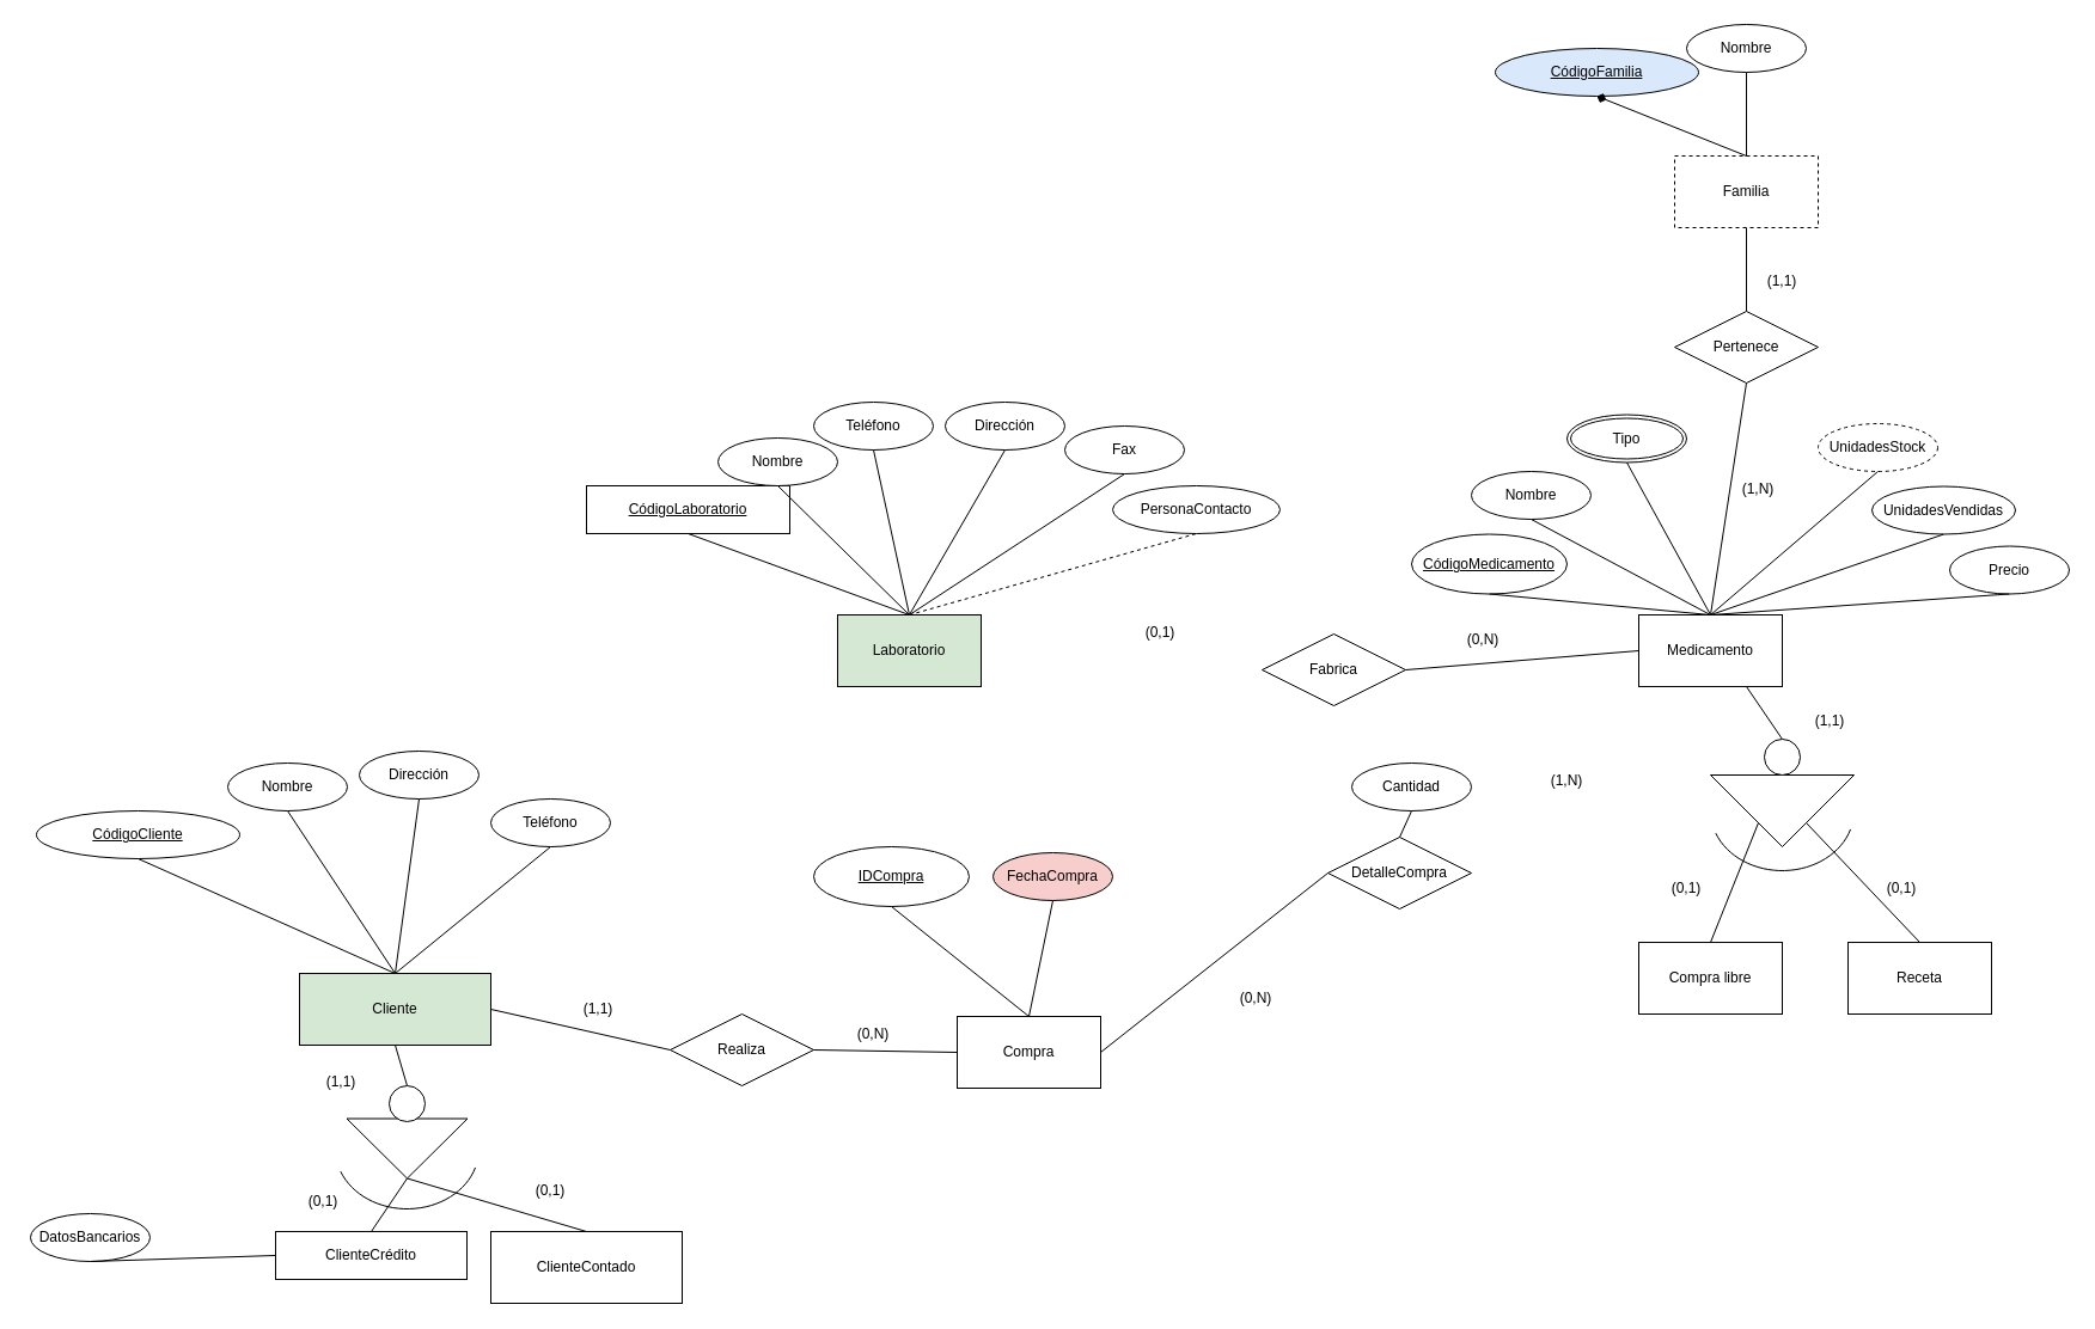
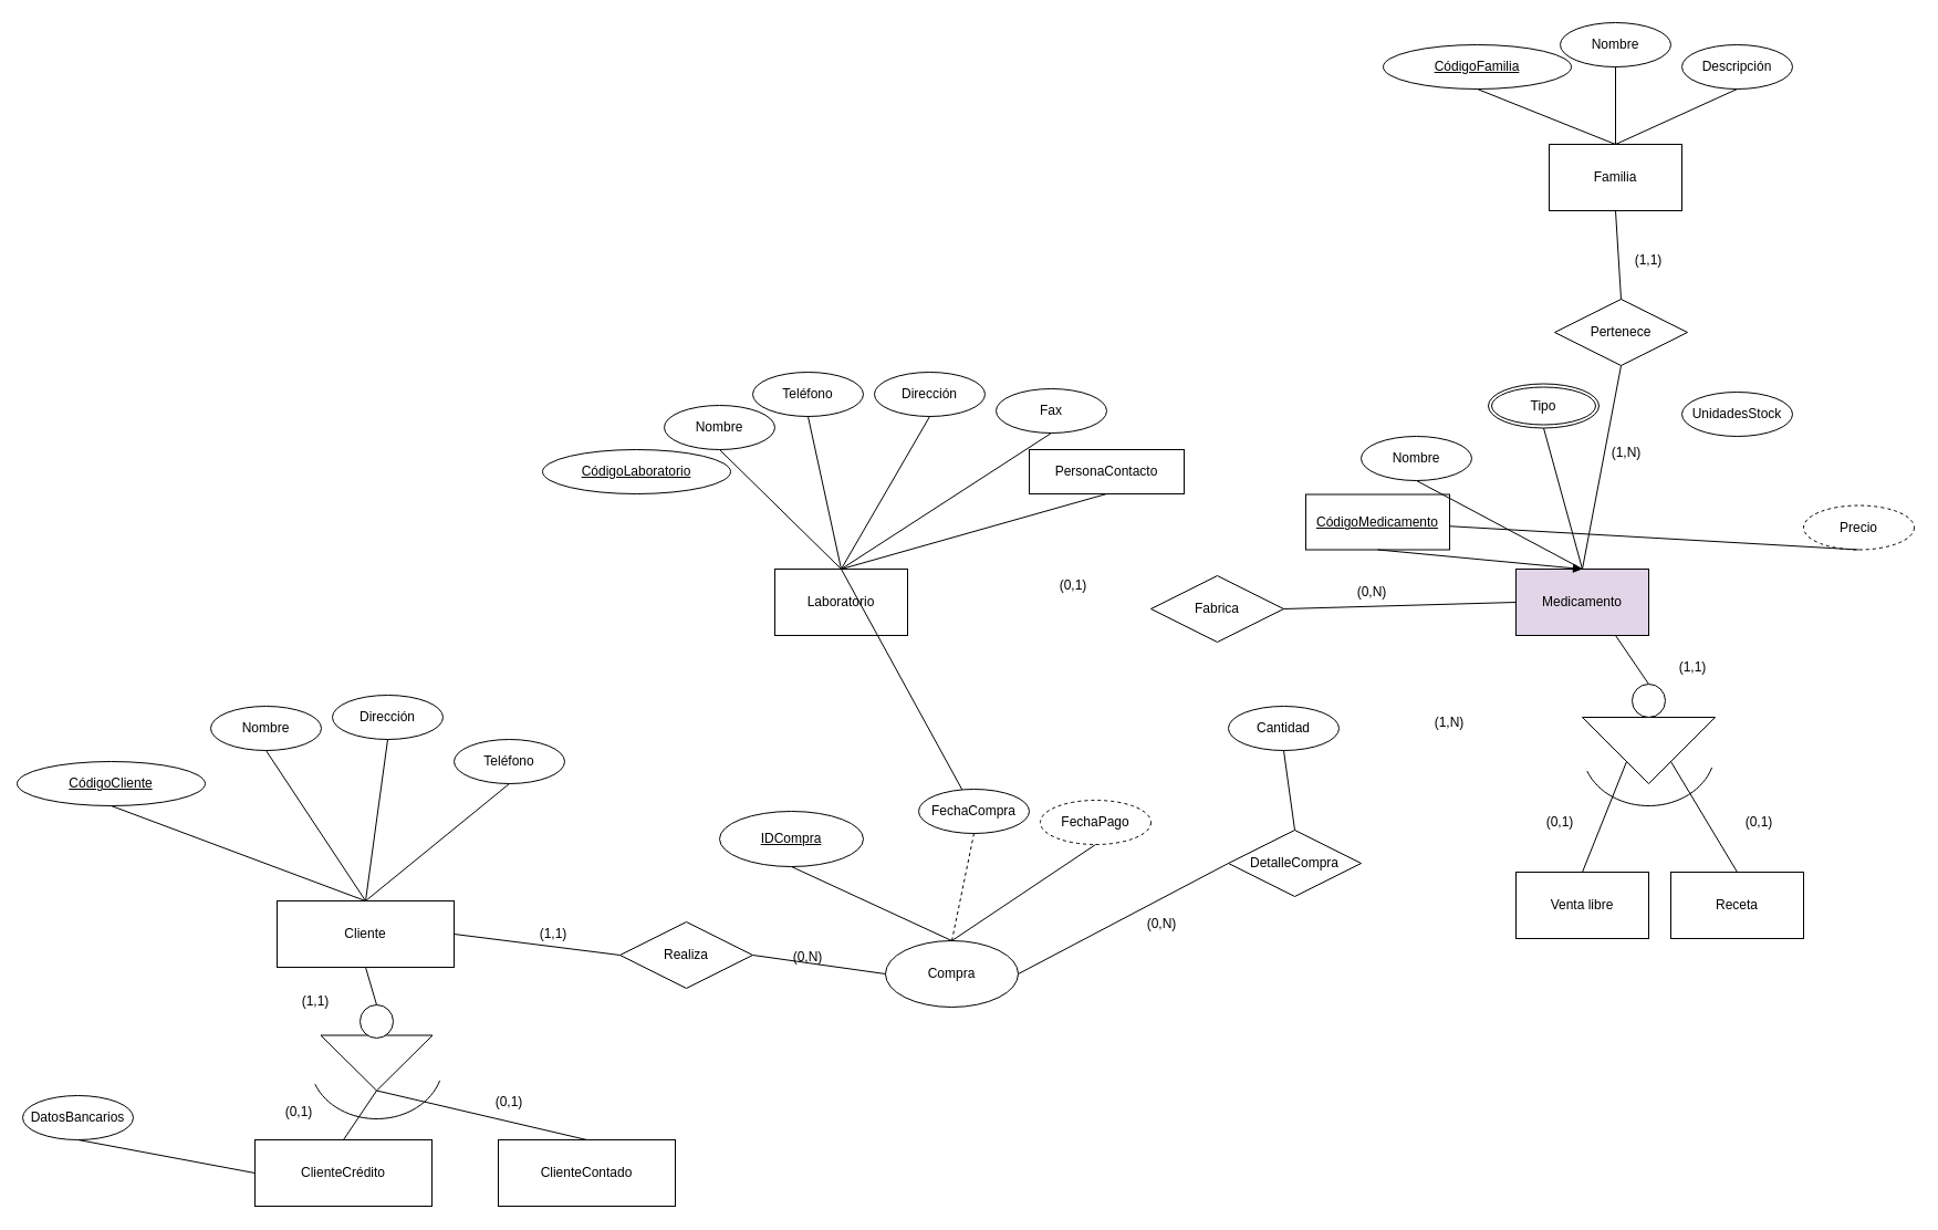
- <mxCell id="40" value="CódigoFamilia" style="ellipse;whiteSpace=wrap;html=1;align=center;fontStyle=4;fillColor=#dae8fc;" vertex="1" parent="1"><mxGeometry x="1250" y="40" width="170" height="40" as="geometry" /></mxCell>
+ <mxCell id="40" value="CódigoFamilia" style="ellipse;whiteSpace=wrap;html=1;align=center;fontStyle=4;" vertex="1" parent="1"><mxGeometry x="1250" y="40" width="170" height="40" as="geometry" /></mxCell>
+ <mxCell id="44" value="Descripción" style="ellipse;whiteSpace=wrap;html=1;align=center;" vertex="1" parent="1"><mxGeometry x="1520" y="40" width="100" height="40" as="geometry" /></mxCell>
- <mxCell id="41" value="" style="endArrow=diamond;html=1;rounded=0;exitX=0.5;exitY=0;exitDx=0;exitDy=0;entryX=0.5;entryY=1;entryDx=0;entryDy=0;" edge="1" parent="1" source="39" target="40"><mxGeometry width="50" height="50" relative="1" as="geometry"><mxPoint x="1585" y="144" as="sourcePoint" /><mxPoint x="1370" y="100" as="targetPoint" /></mxGeometry></mxCell>
+ <mxCell id="41" value="" style="endArrow=none;html=1;rounded=0;exitX=0.5;exitY=0;exitDx=0;exitDy=0;entryX=0.5;entryY=1;entryDx=0;entryDy=0;" edge="1" parent="1" source="39" target="40"><mxGeometry width="50" height="50" relative="1" as="geometry"><mxPoint x="1585" y="144" as="sourcePoint" /><mxPoint x="1370" y="100" as="targetPoint" /></mxGeometry></mxCell>
+ <mxCell id="45" value="" style="endArrow=none;html=1;rounded=0;exitX=0.5;exitY=0;exitDx=0;exitDy=0;entryX=0.5;entryY=1;entryDx=0;entryDy=0;" edge="1" parent="1" source="39" target="44"><mxGeometry width="50" height="50" relative="1" as="geometry"><mxPoint x="1500" y="200" as="sourcePoint" /><mxPoint x="1560" y="90" as="targetPoint" /></mxGeometry></mxCell>
- <mxCell id="39" value="Familia" style="whiteSpace=wrap;html=1;align=center;dashed=1;" vertex="1" parent="1"><mxGeometry x="1400" y="130" width="120" height="60" as="geometry" /></mxCell>
+ <mxCell id="39" value="Familia" style="whiteSpace=wrap;html=1;align=center;" vertex="1" parent="1"><mxGeometry x="1400" y="130" width="120" height="60" as="geometry" /></mxCell>
- <mxCell id="65" value="Pertenece" style="shape=rhombus;perimeter=rhombusPerimeter;whiteSpace=wrap;html=1;align=center;" vertex="1" parent="1"><mxGeometry x="1400" y="260" width="120" height="60" as="geometry" /></mxCell>
+ <mxCell id="65" value="Pertenece" style="shape=rhombus;perimeter=rhombusPerimeter;whiteSpace=wrap;html=1;align=center;" vertex="1" parent="1"><mxGeometry x="1405" y="270" width="120" height="60" as="geometry" /></mxCell>
- <mxCell id="7" value="Tipo" style="ellipse;shape=doubleEllipse;margin=3;whiteSpace=wrap;html=1;align=center;" vertex="1" parent="1"><mxGeometry x="1310" y="346.5" width="100" height="40" as="geometry" /></mxCell>
+ <mxCell id="7" value="Tipo" style="ellipse;shape=doubleEllipse;margin=3;whiteSpace=wrap;html=1;align=center;" vertex="1" parent="1"><mxGeometry x="1345" y="346.5" width="100" height="40" as="geometry" /></mxCell>
- <mxCell id="9" value="UnidadesStock" style="ellipse;whiteSpace=wrap;html=1;align=center;dashed=1;" vertex="1" parent="1"><mxGeometry x="1520" y="354" width="100" height="40" as="geometry" /></mxCell>
+ <mxCell id="9" value="UnidadesStock" style="ellipse;whiteSpace=wrap;html=1;align=center;" vertex="1" parent="1"><mxGeometry x="1520" y="354" width="100" height="40" as="geometry" /></mxCell>
- <mxCell id="35" value="Fax" style="ellipse;whiteSpace=wrap;html=1;align=center;" vertex="1" parent="1"><mxGeometry x="890" y="356" width="100" height="40" as="geometry" /></mxCell>
+ <mxCell id="35" value="Fax" style="ellipse;whiteSpace=wrap;html=1;align=center;" vertex="1" parent="1"><mxGeometry x="900" y="351" width="100" height="40" as="geometry" /></mxCell>
- <mxCell id="27" value="CódigoLaboratorio" style="whiteSpace=wrap;html=1;align=center;fontStyle=4;rounded=0;" vertex="1" parent="1"><mxGeometry x="490" y="406" width="170" height="40" as="geometry" /></mxCell>
+ <mxCell id="27" value="CódigoLaboratorio" style="ellipse;whiteSpace=wrap;html=1;align=center;fontStyle=4;" vertex="1" parent="1"><mxGeometry x="490" y="406" width="170" height="40" as="geometry" /></mxCell>
- <mxCell id="37" value="PersonaContacto" style="ellipse;whiteSpace=wrap;html=1;align=center;" vertex="1" parent="1"><mxGeometry x="930" y="406" width="140" height="40" as="geometry" /></mxCell>
+ <mxCell id="37" value="PersonaContacto" style="whiteSpace=wrap;html=1;align=center;rounded=0;" vertex="1" parent="1"><mxGeometry x="930" y="406" width="140" height="40" as="geometry" /></mxCell>
- <mxCell id="11" value="UnidadesVendidas" style="ellipse;whiteSpace=wrap;html=1;align=center;" vertex="1" parent="1"><mxGeometry x="1565" y="406.5" width="120" height="40" as="geometry" /></mxCell>
- <mxCell id="10" value="" style="endArrow=none;html=1;rounded=0;exitX=0.5;exitY=1;exitDx=0;exitDy=0;entryX=0.5;entryY=0;entryDx=0;entryDy=0;" edge="1" parent="1" source="9" target="2"><mxGeometry relative="1" as="geometry"><mxPoint x="1500" y="434" as="sourcePoint" /><mxPoint x="1450" y="504" as="targetPoint" /></mxGeometry></mxCell>
- <mxCell id="3" value="CódigoMedicamento" style="ellipse;whiteSpace=wrap;html=1;align=center;fontStyle=4;" vertex="1" parent="1"><mxGeometry x="1180" y="446.5" width="130" height="50" as="geometry" /></mxCell>
+ <mxCell id="3" value="CódigoMedicamento" style="whiteSpace=wrap;html=1;align=center;fontStyle=4;rounded=0;" vertex="1" parent="1"><mxGeometry x="1180" y="446.5" width="130" height="50" as="geometry" /></mxCell>
- <mxCell id="13" value="Precio" style="ellipse;whiteSpace=wrap;html=1;align=center;" vertex="1" parent="1"><mxGeometry x="1630" y="456.5" width="100" height="40" as="geometry" /></mxCell>
+ <mxCell id="13" value="Precio" style="ellipse;whiteSpace=wrap;html=1;align=center;dashed=1;" vertex="1" parent="1"><mxGeometry x="1630" y="456.5" width="100" height="40" as="geometry" /></mxCell>
- <mxCell id="12" value="" style="endArrow=none;html=1;rounded=0;exitX=0.5;exitY=1;exitDx=0;exitDy=0;entryX=0.5;entryY=0;entryDx=0;entryDy=0;" edge="1" parent="1" source="11" target="2"><mxGeometry relative="1" as="geometry"><mxPoint x="1540" y="414" as="sourcePoint" /><mxPoint x="1450" y="504" as="targetPoint" /></mxGeometry></mxCell>
- <mxCell id="28" value="" style="endArrow=none;html=1;rounded=0;entryX=0.5;entryY=1;entryDx=0;entryDy=0;exitX=0.5;exitY=0;exitDx=0;exitDy=0;" edge="1" parent="1" source="26" target="27"><mxGeometry width="50" height="50" relative="1" as="geometry"><mxPoint x="620" y="536" as="sourcePoint" /><mxPoint x="670" y="486" as="targetPoint" /></mxGeometry></mxCell>
+ <mxCell id="28" value="" style="endArrow=none;html=1;rounded=0;exitX=0.5;exitY=0;exitDx=0;exitDy=0;" edge="1" parent="1" source="26" target="61"><mxGeometry width="50" height="50" relative="1" as="geometry"><mxPoint x="620" y="536" as="sourcePoint" /><mxPoint x="670" y="486" as="targetPoint" /></mxGeometry></mxCell>
- <mxCell id="38" value="" style="endArrow=none;html=1;rounded=0;entryX=0.5;entryY=1;entryDx=0;entryDy=0;exitX=0.5;exitY=0;exitDx=0;exitDy=0;dashed=1;" edge="1" parent="1" source="26" target="37"><mxGeometry width="50" height="50" relative="1" as="geometry"><mxPoint x="920" y="546" as="sourcePoint" /><mxPoint x="1050" y="446" as="targetPoint" /></mxGeometry></mxCell>
+ <mxCell id="38" value="" style="endArrow=none;html=1;rounded=0;entryX=0.5;entryY=1;entryDx=0;entryDy=0;exitX=0.5;exitY=0;exitDx=0;exitDy=0;" edge="1" parent="1" source="26" target="37"><mxGeometry width="50" height="50" relative="1" as="geometry"><mxPoint x="920" y="546" as="sourcePoint" /><mxPoint x="1050" y="446" as="targetPoint" /></mxGeometry></mxCell>
- <mxCell id="14" value="" style="endArrow=none;html=1;rounded=0;exitX=0.5;exitY=1;exitDx=0;exitDy=0;entryX=0.5;entryY=0;entryDx=0;entryDy=0;" edge="1" parent="1" source="13" target="2"><mxGeometry relative="1" as="geometry"><mxPoint x="1600" y="454" as="sourcePoint" /><mxPoint x="1450" y="504" as="targetPoint" /></mxGeometry></mxCell>
+ <mxCell id="14" value="" style="endArrow=none;html=1;rounded=0;exitX=0.5;exitY=1;exitDx=0;exitDy=0;" edge="1" parent="1" source="13" target="3"><mxGeometry relative="1" as="geometry"><mxPoint x="1600" y="454" as="sourcePoint" /><mxPoint x="1450" y="504" as="targetPoint" /></mxGeometry></mxCell>
- <mxCell id="4" value="" style="endArrow=none;html=1;rounded=0;exitX=0.5;exitY=1;exitDx=0;exitDy=0;entryX=0.5;entryY=0;entryDx=0;entryDy=0;" edge="1" parent="1" source="3" target="2"><mxGeometry relative="1" as="geometry"><mxPoint x="1140" y="654" as="sourcePoint" /><mxPoint x="1300" y="654" as="targetPoint" /></mxGeometry></mxCell>
+ <mxCell id="4" value="" style="endArrow=block;html=1;rounded=0;exitX=0.5;exitY=1;exitDx=0;exitDy=0;entryX=0.5;entryY=0;entryDx=0;entryDy=0;" edge="1" parent="1" source="3" target="2"><mxGeometry relative="1" as="geometry"><mxPoint x="1140" y="654" as="sourcePoint" /><mxPoint x="1300" y="654" as="targetPoint" /></mxGeometry></mxCell>
- <mxCell id="26" value="Laboratorio" style="whiteSpace=wrap;html=1;align=center;fillColor=#d5e8d4;" vertex="1" parent="1"><mxGeometry x="700" y="514" width="120" height="60" as="geometry" /></mxCell>
+ <mxCell id="26" value="Laboratorio" style="whiteSpace=wrap;html=1;align=center;" vertex="1" parent="1"><mxGeometry x="700" y="514" width="120" height="60" as="geometry" /></mxCell>
- <mxCell id="2" value="Medicamento" style="rounded=0;whiteSpace=wrap;html=1;" vertex="1" parent="1"><mxGeometry x="1370" y="514" width="120" height="60" as="geometry" /></mxCell>
+ <mxCell id="2" value="Medicamento" style="rounded=0;whiteSpace=wrap;html=1;fillColor=#e1d5e7;" vertex="1" parent="1"><mxGeometry x="1370" y="514" width="120" height="60" as="geometry" /></mxCell>
- <mxCell id="70" value="Fabrica" style="shape=rhombus;perimeter=rhombusPerimeter;whiteSpace=wrap;html=1;align=center;" vertex="1" parent="1"><mxGeometry x="1055" y="530" width="120" height="60" as="geometry" /></mxCell>
+ <mxCell id="70" value="Fabrica" style="shape=rhombus;perimeter=rhombusPerimeter;whiteSpace=wrap;html=1;align=center;" vertex="1" parent="1"><mxGeometry x="1040" y="520" width="120" height="60" as="geometry" /></mxCell>
- <mxCell id="81" value="Cantidad" style="ellipse;whiteSpace=wrap;html=1;align=center;" vertex="1" parent="1"><mxGeometry x="1130" y="638" width="100" height="40" as="geometry" /></mxCell>
+ <mxCell id="81" value="Cantidad" style="ellipse;whiteSpace=wrap;html=1;align=center;" vertex="1" parent="1"><mxGeometry x="1110" y="638" width="100" height="40" as="geometry" /></mxCell>
- <mxCell id="47" value="CódigoCliente" style="ellipse;whiteSpace=wrap;html=1;align=center;fontStyle=4;" vertex="1" parent="1"><mxGeometry x="30" y="678" width="170" height="40" as="geometry" /></mxCell>
+ <mxCell id="47" value="CódigoCliente" style="ellipse;whiteSpace=wrap;html=1;align=center;fontStyle=4;" vertex="1" parent="1"><mxGeometry x="15" y="688" width="170" height="40" as="geometry" /></mxCell>
- <mxCell id="79" value="DetalleCompra" style="shape=rhombus;perimeter=rhombusPerimeter;whiteSpace=wrap;html=1;align=center;" vertex="1" parent="1"><mxGeometry x="1110" y="700" width="120" height="60" as="geometry" /></mxCell>
+ <mxCell id="79" value="DetalleCompra" style="shape=rhombus;perimeter=rhombusPerimeter;whiteSpace=wrap;html=1;align=center;" vertex="1" parent="1"><mxGeometry x="1110" y="750" width="120" height="60" as="geometry" /></mxCell>
- <mxCell id="59" value="IDCompra" style="ellipse;whiteSpace=wrap;html=1;align=center;fontStyle=4;" vertex="1" parent="1"><mxGeometry x="680" y="708" width="130" height="50" as="geometry" /></mxCell>
+ <mxCell id="59" value="IDCompra" style="ellipse;whiteSpace=wrap;html=1;align=center;fontStyle=4;" vertex="1" parent="1"><mxGeometry x="650" y="733" width="130" height="50" as="geometry" /></mxCell>
- <mxCell id="61" value="FechaCompra" style="ellipse;whiteSpace=wrap;html=1;align=center;fillColor=#f8cecc;" vertex="1" parent="1"><mxGeometry x="830" y="713" width="100" height="40" as="geometry" /></mxCell>
+ <mxCell id="61" value="FechaCompra" style="ellipse;whiteSpace=wrap;html=1;align=center;" vertex="1" parent="1"><mxGeometry x="830" y="713" width="100" height="40" as="geometry" /></mxCell>
+ <mxCell id="63" value="FechaPago" style="ellipse;whiteSpace=wrap;html=1;align=center;dashed=1;" vertex="1" parent="1"><mxGeometry x="940" y="723" width="100" height="40" as="geometry" /></mxCell>
- <mxCell id="62" value="" style="endArrow=none;html=1;rounded=0;exitX=0.5;exitY=1;exitDx=0;exitDy=0;entryX=0.5;entryY=0;entryDx=0;entryDy=0;" edge="1" parent="1" source="61" target="58"><mxGeometry relative="1" as="geometry"><mxPoint x="850" y="820" as="sourcePoint" /><mxPoint x="965" y="867" as="targetPoint" /></mxGeometry></mxCell>
+ <mxCell id="62" value="" style="endArrow=none;html=1;rounded=0;exitX=0.5;exitY=1;exitDx=0;exitDy=0;entryX=0.5;entryY=0;entryDx=0;entryDy=0;dashed=1;" edge="1" parent="1" source="61" target="58"><mxGeometry relative="1" as="geometry"><mxPoint x="850" y="820" as="sourcePoint" /><mxPoint x="965" y="867" as="targetPoint" /></mxGeometry></mxCell>
+ <mxCell id="64" value="" style="endArrow=none;html=1;rounded=0;exitX=0.5;exitY=1;exitDx=0;exitDy=0;entryX=0.5;entryY=0;entryDx=0;entryDy=0;" edge="1" parent="1" source="63" target="58"><mxGeometry relative="1" as="geometry"><mxPoint x="920" y="800" as="sourcePoint" /><mxPoint x="910" y="860" as="targetPoint" /></mxGeometry></mxCell>
- <mxCell id="20" value="Compra libre" style="rounded=0;whiteSpace=wrap;html=1;" vertex="1" parent="1"><mxGeometry x="1370" y="788" width="120" height="60" as="geometry" /></mxCell>
+ <mxCell id="20" value="Venta libre" style="rounded=0;whiteSpace=wrap;html=1;" vertex="1" parent="1"><mxGeometry x="1370" y="788" width="120" height="60" as="geometry" /></mxCell>
- <mxCell id="21" value="Receta" style="rounded=0;whiteSpace=wrap;html=1;" vertex="1" parent="1"><mxGeometry x="1545" y="788" width="120" height="60" as="geometry" /></mxCell>
+ <mxCell id="21" value="Receta" style="rounded=0;whiteSpace=wrap;html=1;" vertex="1" parent="1"><mxGeometry x="1510" y="788" width="120" height="60" as="geometry" /></mxCell>
- <mxCell id="46" value="Cliente" style="whiteSpace=wrap;html=1;align=center;fillColor=#d5e8d4;" vertex="1" parent="1"><mxGeometry x="250" y="814" width="160" height="60" as="geometry" /></mxCell>
+ <mxCell id="46" value="Cliente" style="whiteSpace=wrap;html=1;align=center;" vertex="1" parent="1"><mxGeometry x="250" y="814" width="160" height="60" as="geometry" /></mxCell>
- <mxCell id="74" value="Realiza" style="shape=rhombus;perimeter=rhombusPerimeter;whiteSpace=wrap;html=1;align=center;" vertex="1" parent="1"><mxGeometry x="560" y="848" width="120" height="60" as="geometry" /></mxCell>
+ <mxCell id="74" value="Realiza" style="shape=rhombus;perimeter=rhombusPerimeter;whiteSpace=wrap;html=1;align=center;" vertex="1" parent="1"><mxGeometry x="560" y="833" width="120" height="60" as="geometry" /></mxCell>
- <mxCell id="58" value="Compra" style="rounded=0;whiteSpace=wrap;html=1;" vertex="1" parent="1"><mxGeometry x="800" y="850" width="120" height="60" as="geometry" /></mxCell>
+ <mxCell id="58" value="Compra" style="ellipse;whiteSpace=wrap;html=1;" vertex="1" parent="1"><mxGeometry x="800" y="850" width="120" height="60" as="geometry" /></mxCell>
- <mxCell id="56" value="DatosBancarios" style="ellipse;whiteSpace=wrap;html=1;align=center;" vertex="1" parent="1"><mxGeometry x="25" y="1015" width="100" height="40" as="geometry" /></mxCell>
+ <mxCell id="56" value="DatosBancarios" style="ellipse;whiteSpace=wrap;html=1;align=center;" vertex="1" parent="1"><mxGeometry x="20" y="990" width="100" height="40" as="geometry" /></mxCell>
- <mxCell id="55" value="ClienteCrédito" style="whiteSpace=wrap;html=1;align=center;" vertex="1" parent="1"><mxGeometry x="230" y="1030" width="160" height="40" as="geometry" /></mxCell>
+ <mxCell id="55" value="ClienteCrédito" style="whiteSpace=wrap;html=1;align=center;" vertex="1" parent="1"><mxGeometry x="230" y="1030" width="160" height="60" as="geometry" /></mxCell>
- <mxCell id="88" value="ClienteContado" style="whiteSpace=wrap;html=1;align=center;" vertex="1" parent="1"><mxGeometry x="410" y="1030" width="160" height="60" as="geometry" /></mxCell>
+ <mxCell id="88" value="ClienteContado" style="whiteSpace=wrap;html=1;align=center;" vertex="1" parent="1"><mxGeometry x="450" y="1030" width="160" height="60" as="geometry" /></mxCell>
